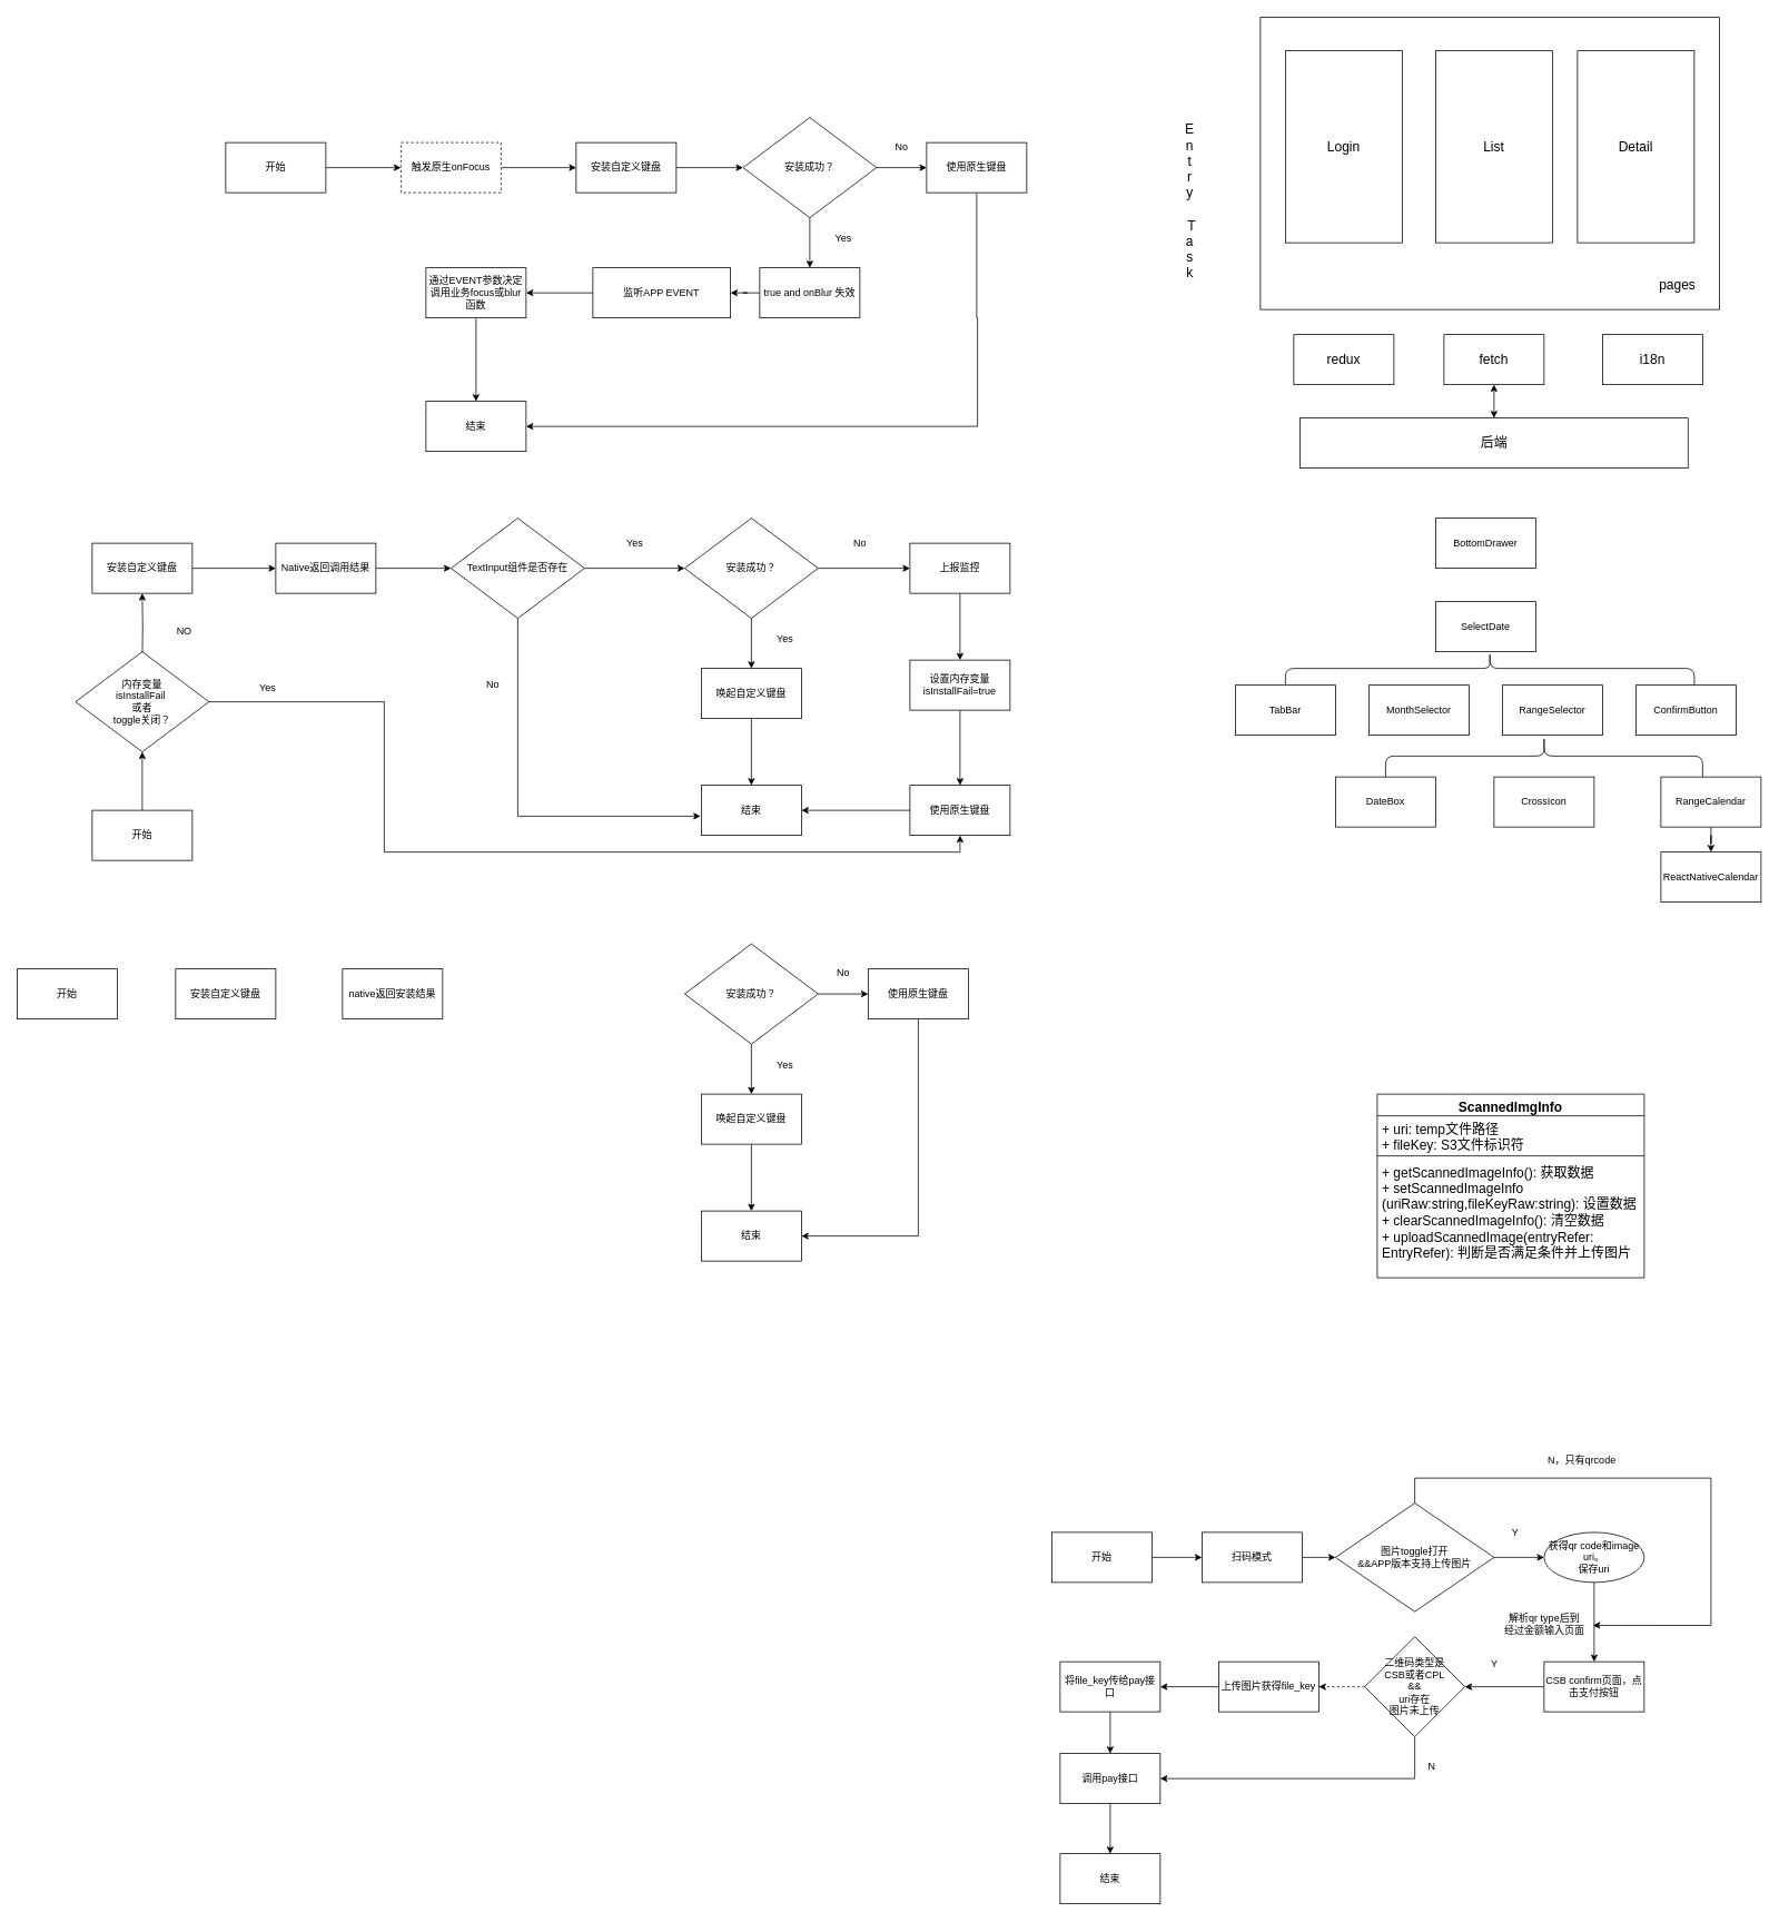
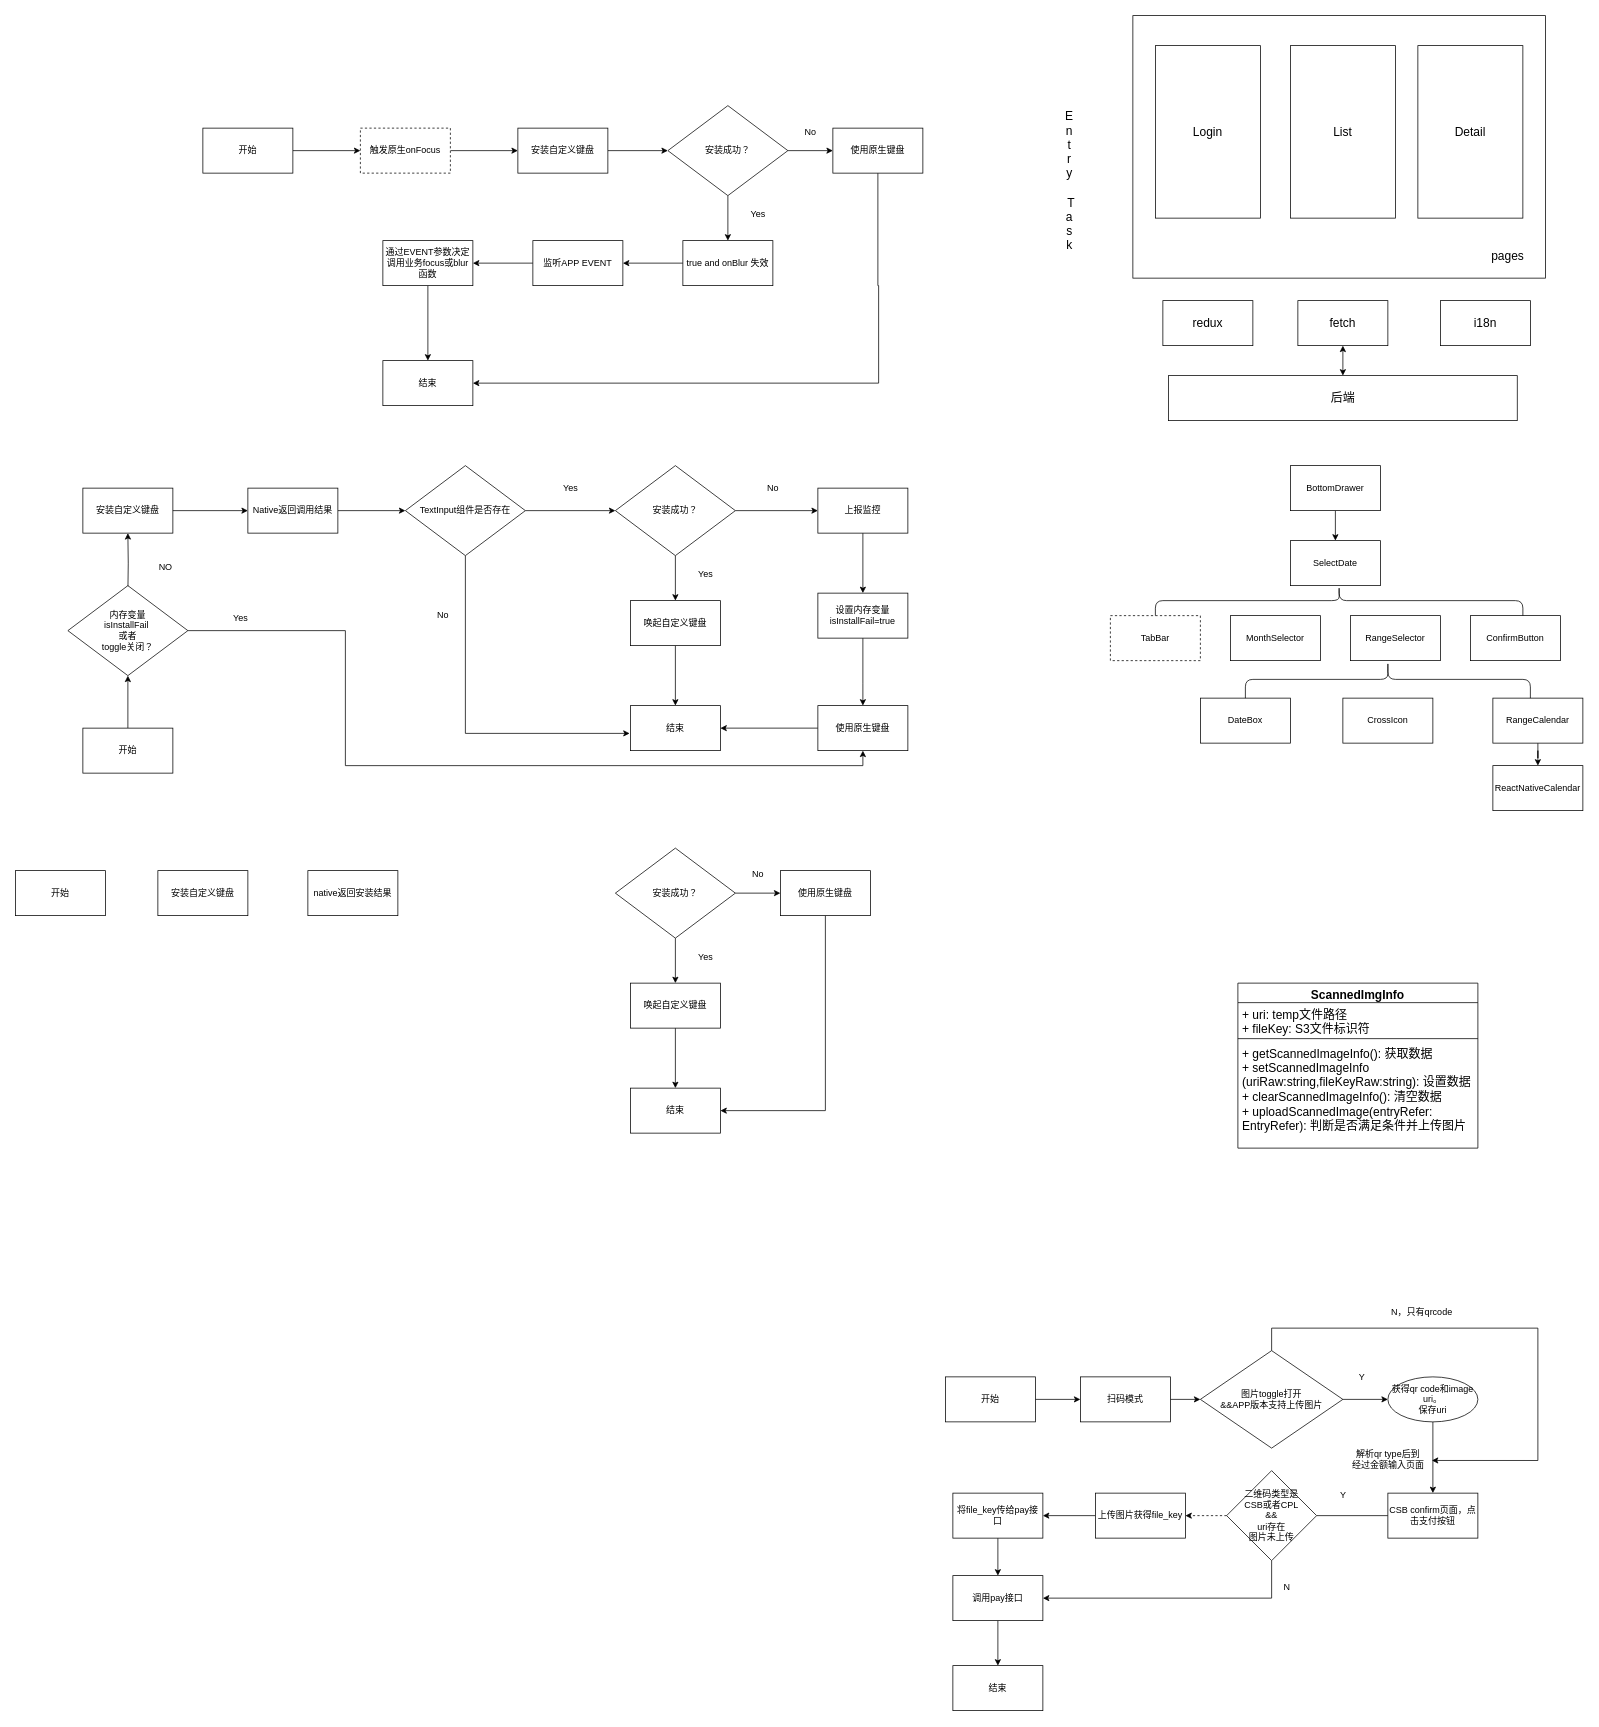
- <mxCell id="70" value="监听APP EVENT" style="rounded=0;whiteSpace=wrap;html=1;" vertex="1" parent="1"><mxGeometry x="710" y="320" width="165" height="60" as="geometry" /></mxCell>
+ <mxCell id="70" value="监听APP EVENT" style="rounded=0;whiteSpace=wrap;html=1;" vertex="1" parent="1"><mxGeometry x="710" y="320" width="120" height="60" as="geometry" /></mxCell>
+ <mxCell id="13" value="" style="edgeStyle=orthogonalEdgeStyle;rounded=0;orthogonalLoop=1;jettySize=auto;html=1;" parent="1" source="14" target="15" edge="1"><mxGeometry relative="1" as="geometry" /></mxCell>
- <mxCell id="16" value="TabBar" style="rounded=0;whiteSpace=wrap;html=1;" parent="1" vertex="1"><mxGeometry x="1480" y="820" width="120" height="60" as="geometry" /></mxCell>
+ <mxCell id="16" value="TabBar" style="rounded=0;whiteSpace=wrap;html=1;dashed=1;" parent="1" vertex="1"><mxGeometry x="1480" y="820" width="120" height="60" as="geometry" /></mxCell>
- <mxCell id="41" value="" style="edgeStyle=orthogonalEdgeStyle;rounded=0;orthogonalLoop=1;jettySize=auto;html=1;" parent="1" source="42" target="50" edge="1"><mxGeometry relative="1" as="geometry" /></mxCell>
+ <mxCell id="41" value="" style="edgeStyle=orthogonalEdgeStyle;rounded=0;orthogonalLoop=1;jettySize=auto;html=1;endArrow=none;" parent="1" source="42" target="50" edge="1"><mxGeometry relative="1" as="geometry" /></mxCell>
